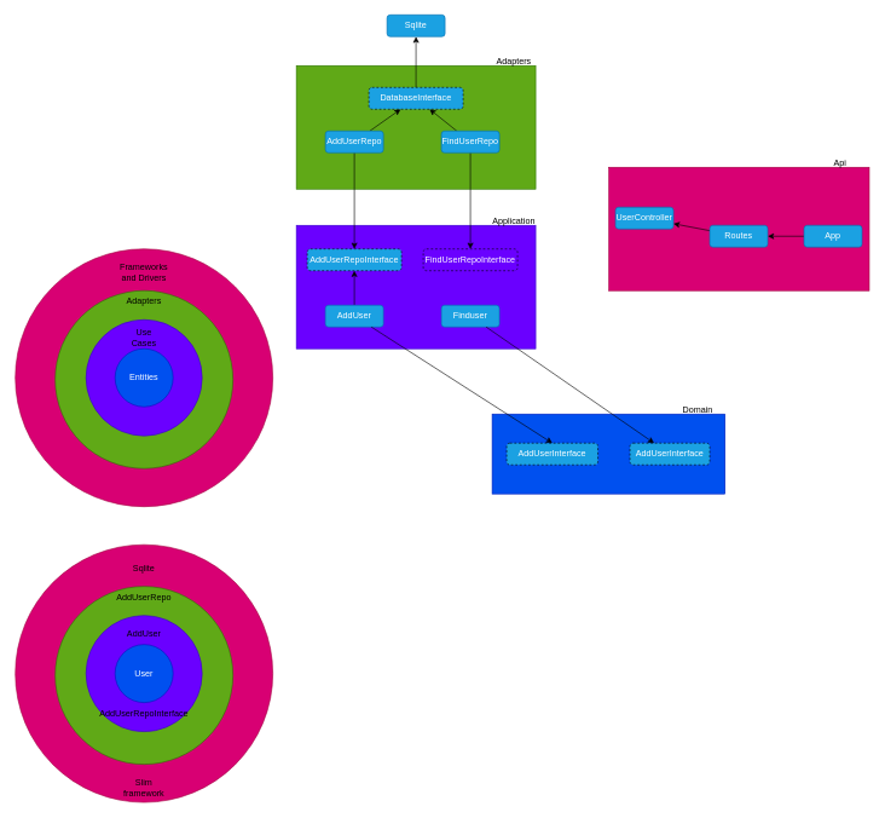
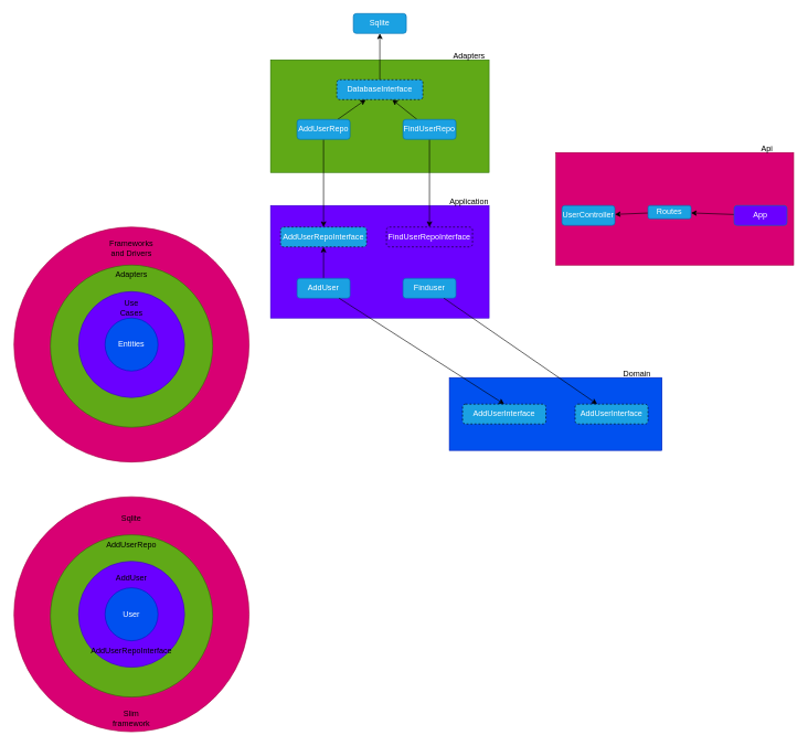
- <mxCell id="49" value="UserController" style="rounded=1;whiteSpace=wrap;html=1;fillColor=#1ba1e2;fontColor=#ffffff;strokeColor=#006EAF;" parent="1" vertex="1"><mxGeometry x="848" y="285" width="80" height="30" as="geometry" /></mxCell>
+ <mxCell id="49" value="UserController" style="rounded=1;whiteSpace=wrap;html=1;fillColor=#1ba1e2;fontColor=#ffffff;strokeColor=#006EAF;" parent="1" vertex="1"><mxGeometry x="848" y="310" width="80" height="30" as="geometry" /></mxCell>
- <mxCell id="48" value="Routes" style="rounded=1;whiteSpace=wrap;html=1;fillColor=#1ba1e2;fontColor=#ffffff;strokeColor=#006EAF;" parent="1" vertex="1"><mxGeometry x="978" y="310" width="80" height="30" as="geometry" /></mxCell>
+ <mxCell id="48" value="Routes" style="rounded=1;whiteSpace=wrap;html=1;fillColor=#1ba1e2;fontColor=#ffffff;strokeColor=#006EAF;" parent="1" vertex="1"><mxGeometry x="978" y="310" width="65" height="20" as="geometry" /></mxCell>
- <mxCell id="46" value="App" style="rounded=1;whiteSpace=wrap;html=1;fillColor=#1ba1e2;fontColor=#ffffff;strokeColor=#006EAF;" parent="1" vertex="1"><mxGeometry x="1108" y="310" width="80" height="30" as="geometry" /></mxCell>
+ <mxCell id="46" value="App" style="rounded=1;whiteSpace=wrap;html=1;fillColor=#6a00ff;fontColor=#ffffff;strokeColor=#006EAF;" parent="1" vertex="1"><mxGeometry x="1108" y="310" width="80" height="30" as="geometry" /></mxCell>
